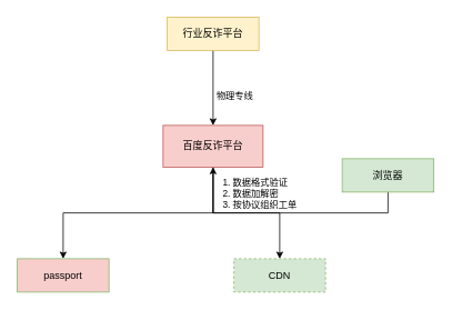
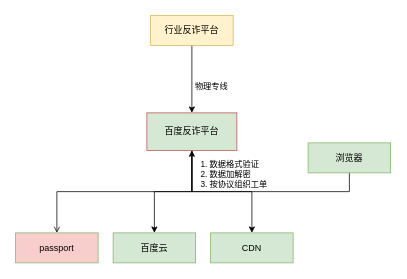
- <mxCell id="7" value="百度反诈平台" style="rounded=0;whiteSpace=wrap;html=1;fillColor=#f8cecc;strokeColor=#b85450;" parent="1" vertex="1"><mxGeometry x="195" y="150" width="120" height="50" as="geometry" /></mxCell>
+ <mxCell id="7" value="百度反诈平台" style="rounded=0;whiteSpace=wrap;html=1;fillColor=#d5e8d4;strokeColor=#b85450;" parent="1" vertex="1"><mxGeometry x="195" y="150" width="120" height="50" as="geometry" /></mxCell>
+ <mxCell id="3" style="edgeStyle=orthogonalEdgeStyle;rounded=0;orthogonalLoop=1;jettySize=auto;html=1;" parent="1" source="7" target="12" edge="1"><mxGeometry relative="1" as="geometry" /></mxCell>
- <mxCell id="2" style="edgeStyle=orthogonalEdgeStyle;rounded=0;orthogonalLoop=1;jettySize=auto;html=1;entryX=0.5;entryY=0;entryDx=0;entryDy=0;exitX=0.5;exitY=1;exitDx=0;exitDy=0;strokeWidth=1;startArrow=classic;startFill=1;" parent="1" source="7" target="11" edge="1"><mxGeometry relative="1" as="geometry" /></mxCell>
+ <mxCell id="2" style="edgeStyle=orthogonalEdgeStyle;rounded=0;orthogonalLoop=1;jettySize=auto;html=1;entryX=0.5;entryY=0;entryDx=0;entryDy=0;exitX=0.5;exitY=1;exitDx=0;exitDy=0;strokeWidth=1;startArrow=classic;startFill=1;endArrow=open;" parent="1" source="7" target="11" edge="1"><mxGeometry relative="1" as="geometry" /></mxCell>
+ <mxCell id="12" value="百度云" style="rounded=0;whiteSpace=wrap;html=1;fillColor=#d5e8d4;strokeColor=#82b366;" parent="1" vertex="1"><mxGeometry x="150" y="310" width="110" height="40" as="geometry" /></mxCell>
- <mxCell id="13" value="CDN" style="rounded=0;whiteSpace=wrap;html=1;fillColor=#d5e8d4;strokeColor=#82b366;dashed=1;" parent="1" vertex="1"><mxGeometry x="280" y="310" width="110" height="40" as="geometry" /></mxCell>
+ <mxCell id="13" value="CDN" style="rounded=0;whiteSpace=wrap;html=1;fillColor=#d5e8d4;strokeColor=#82b366;" parent="1" vertex="1"><mxGeometry x="280" y="310" width="110" height="40" as="geometry" /></mxCell>
